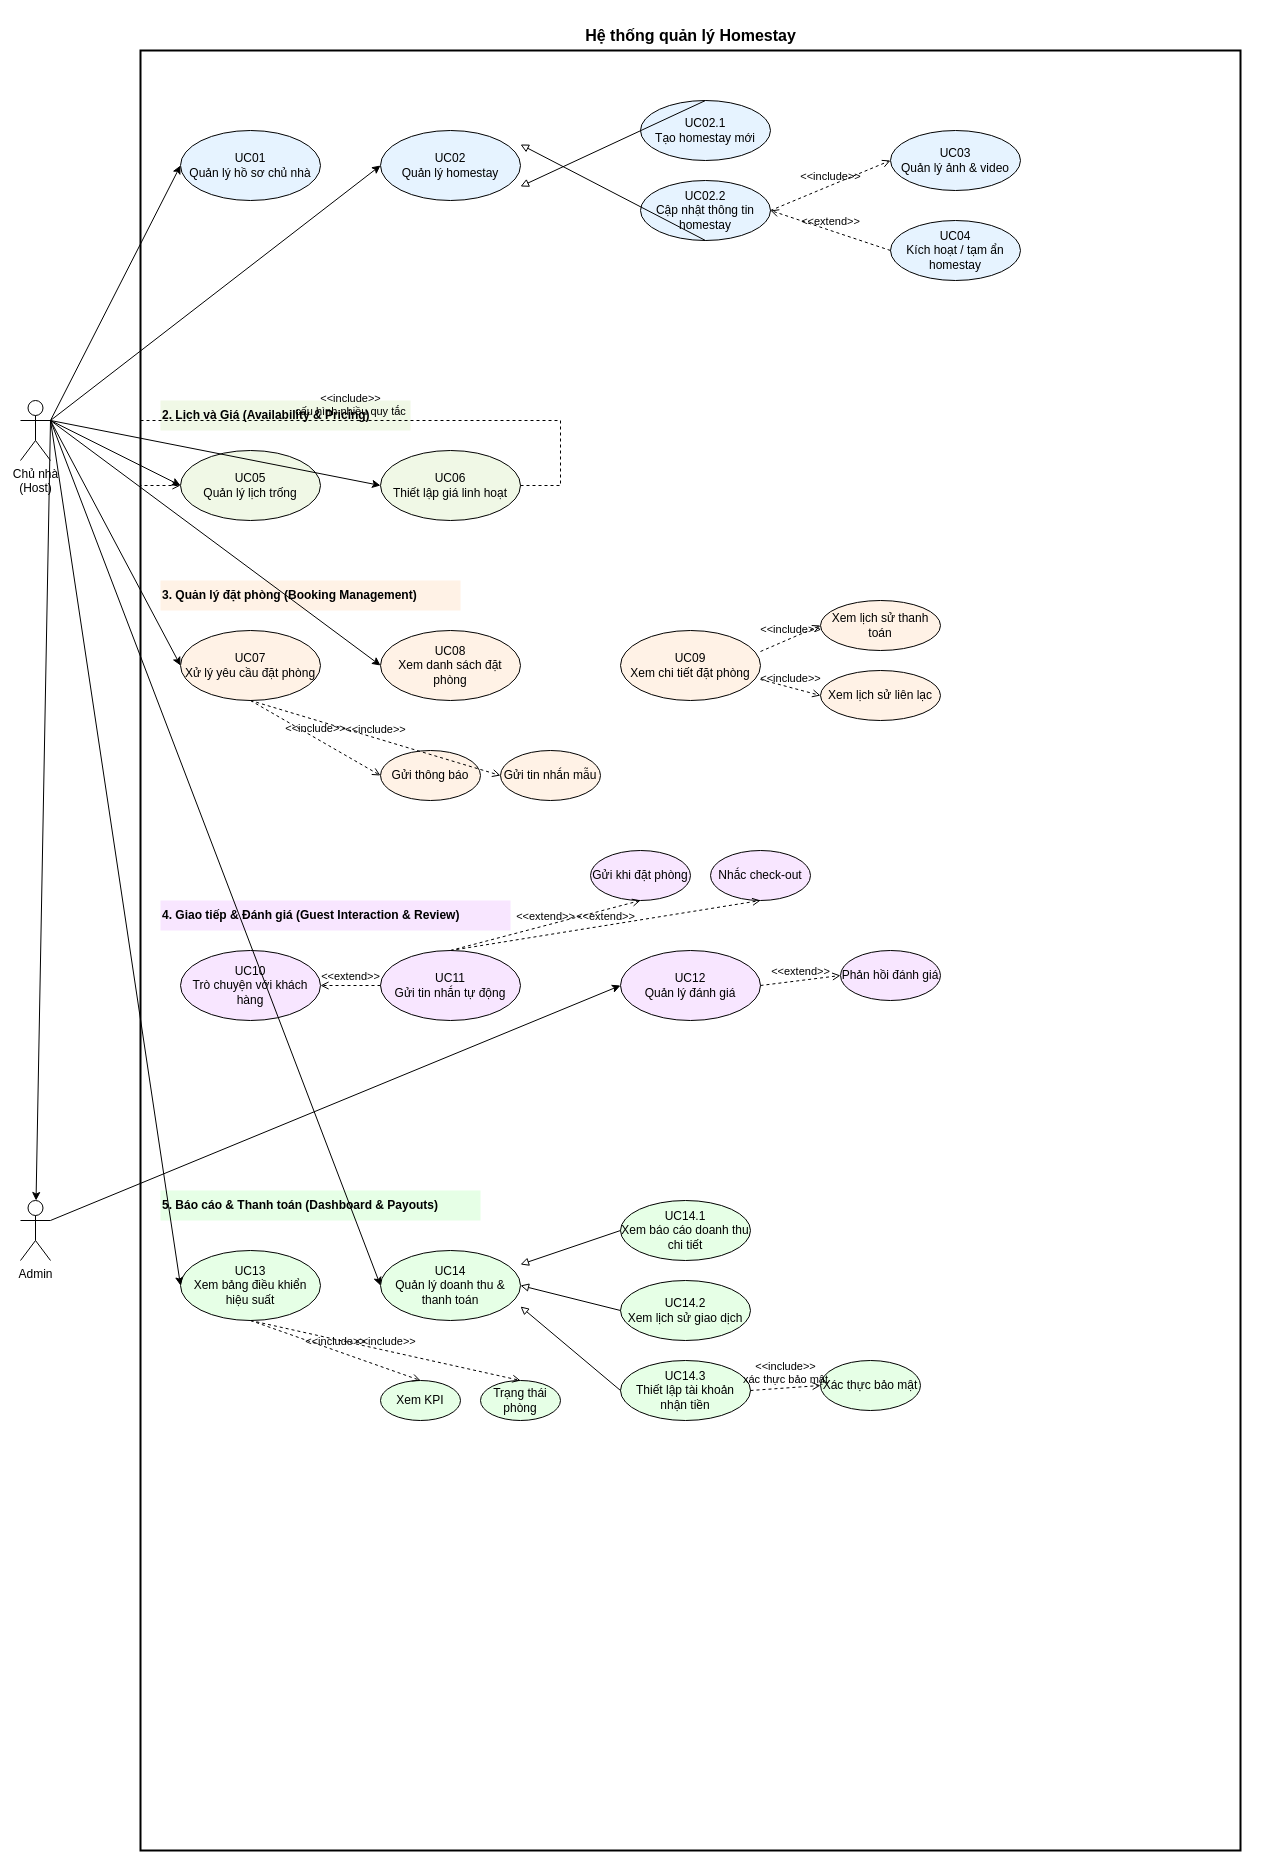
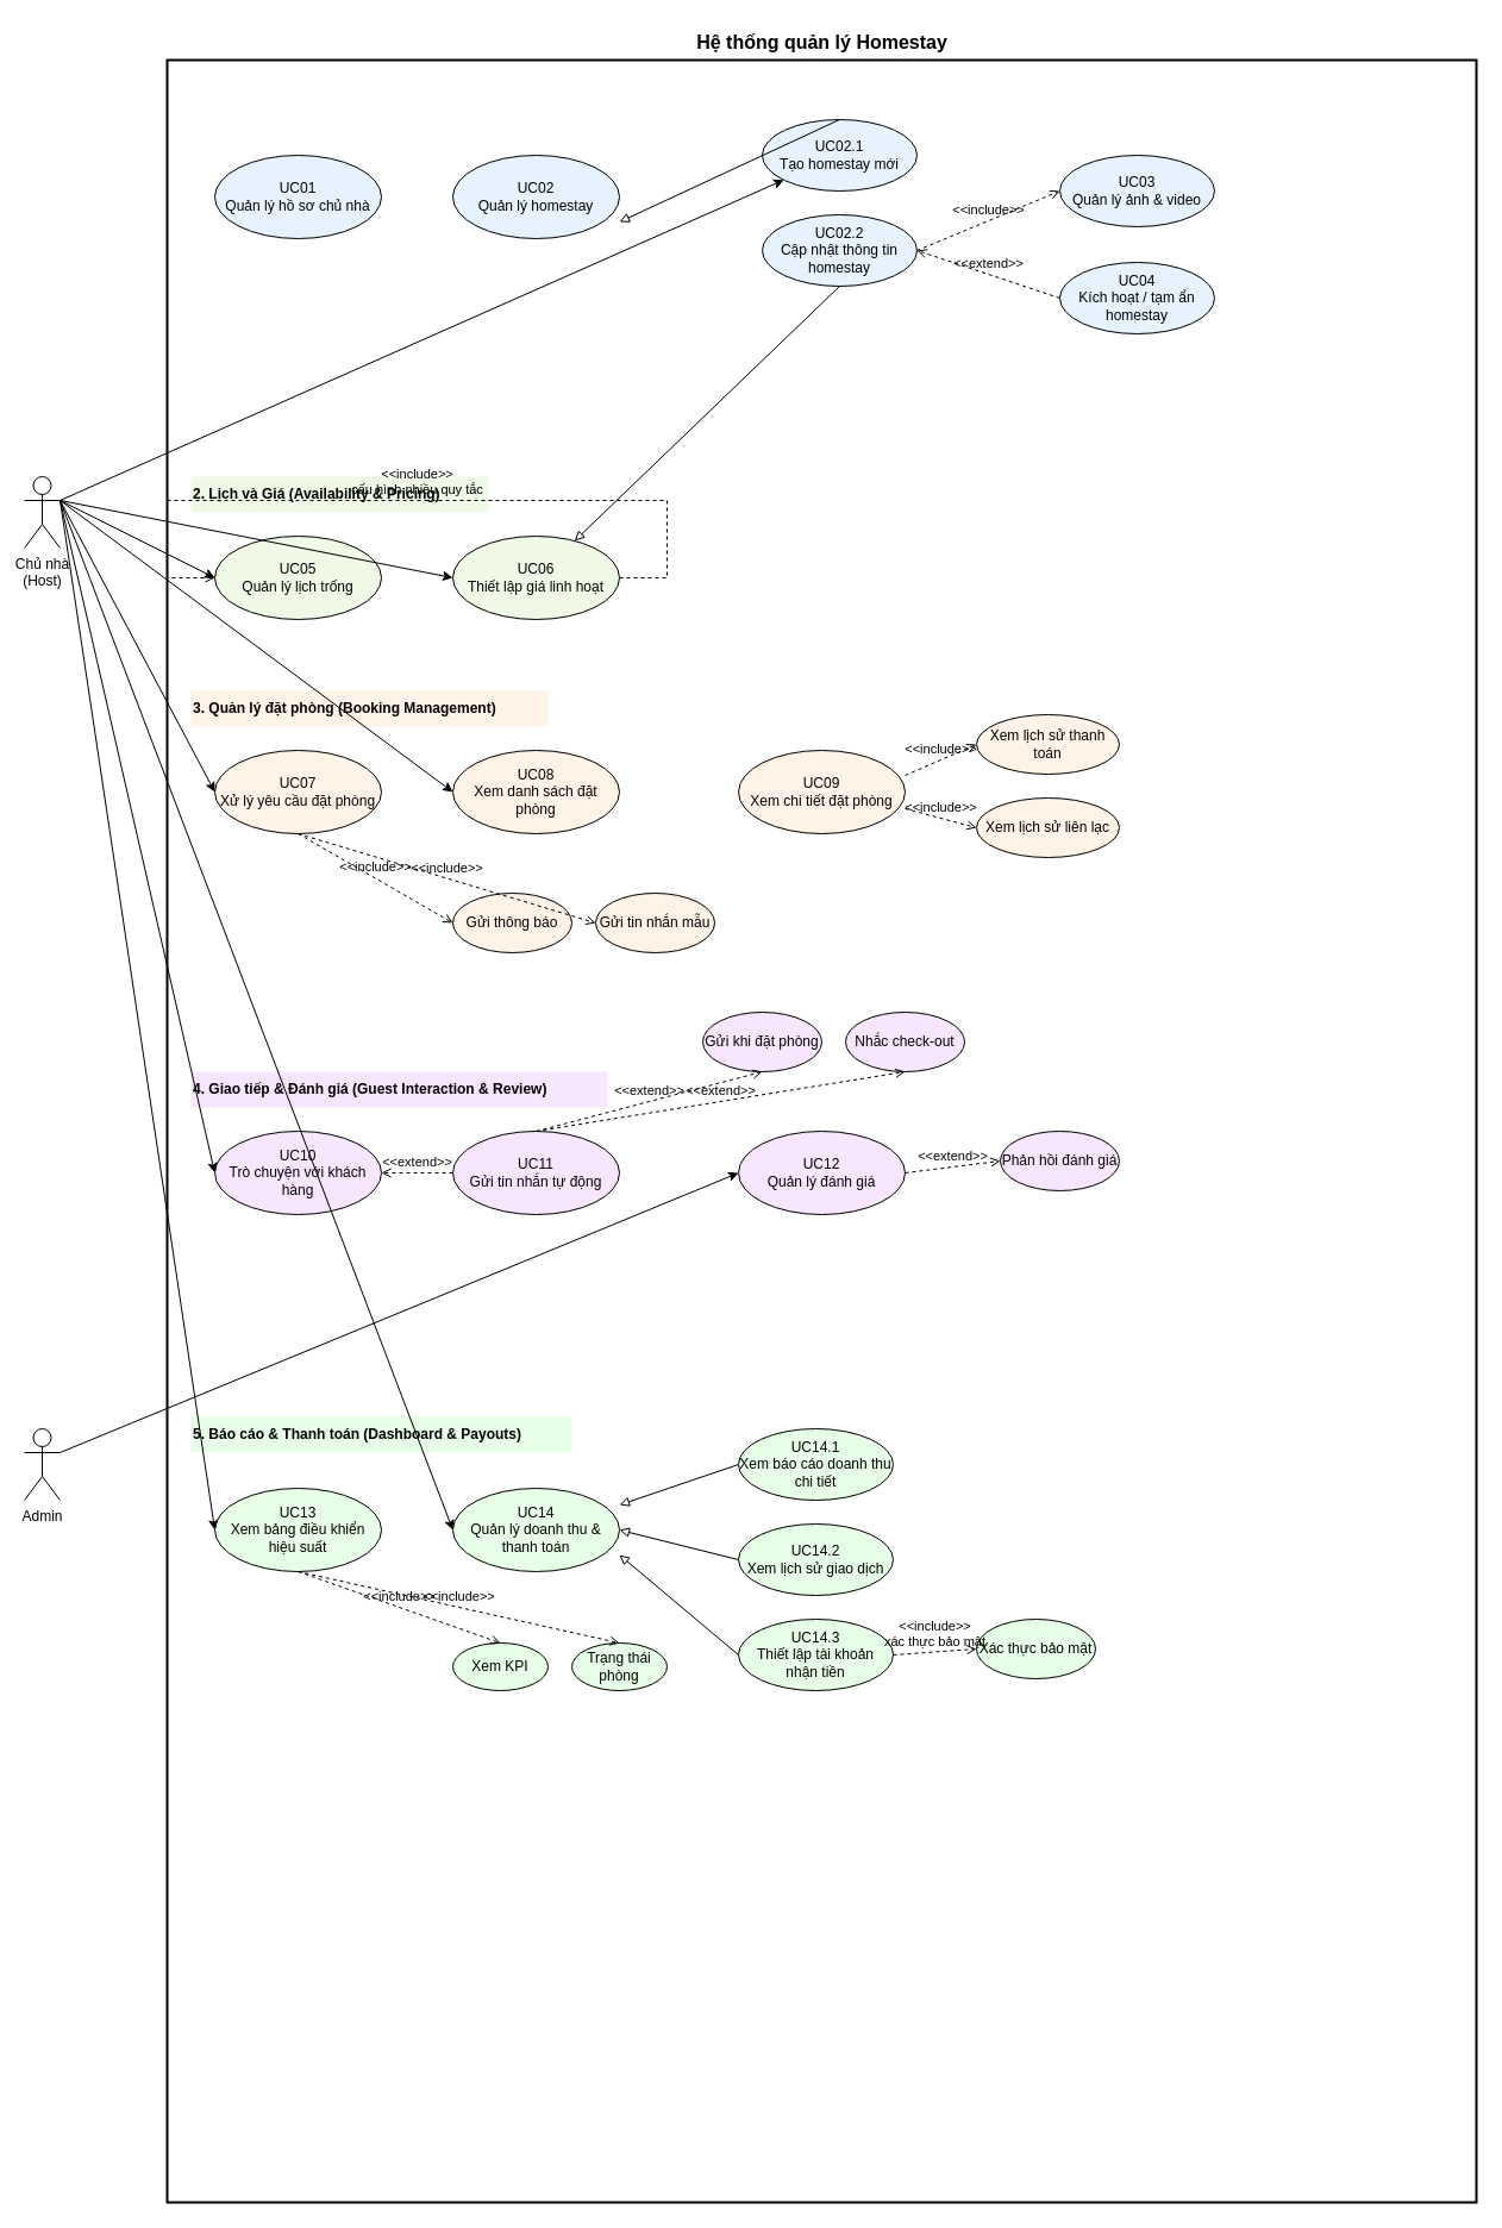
- <mxCell id="50" value="" style="endArrow=block;endFill=0;html=1;rounded=0;exitX=0.5;exitY=1;exitDx=0;exitDy=0;entryX=1;entryY=0.2;entryDx=0;entryDy=0;entryPerimeter=0;" edge="1" parent="1" source="13" target="11"><mxGeometry width="50" height="50" relative="1" as="geometry"><mxPoint x="640" y="200" as="sourcePoint" /><mxPoint x="690" y="150" as="targetPoint" /></mxGeometry></mxCell>
+ <mxCell id="50" value="" style="endArrow=block;endFill=0;html=1;rounded=0;exitX=0.5;exitY=1;exitDx=0;exitDy=0;" edge="1" parent="1" source="13" target="17"><mxGeometry width="50" height="50" relative="1" as="geometry"><mxPoint x="640" y="200" as="sourcePoint" /><mxPoint x="690" y="150" as="targetPoint" /></mxGeometry></mxCell>
- <mxCell id="39" value="" style="endArrow=classic;html=1;rounded=0;exitX=1;exitY=0.333;exitDx=0;exitDy=0;exitPerimeter=0;entryX=0;entryY=0.5;entryDx=0;entryDy=0;" edge="1" parent="1" source="4" target="10"><mxGeometry width="50" height="50" relative="1" as="geometry"><mxPoint x="140" y="300" as="sourcePoint" /><mxPoint x="190" y="250" as="targetPoint" /></mxGeometry></mxCell>
+ <mxCell id="39" value="" style="endArrow=classic;html=1;rounded=0;exitX=1;exitY=0.333;exitDx=0;exitDy=0;exitPerimeter=0;" edge="1" parent="1" source="4" target="12"><mxGeometry width="50" height="50" relative="1" as="geometry"><mxPoint x="140" y="300" as="sourcePoint" /><mxPoint x="190" y="250" as="targetPoint" /></mxGeometry></mxCell>
- <mxCell id="40" value="" style="endArrow=classic;html=1;rounded=0;exitX=1;exitY=0.333;exitDx=0;exitDy=0;exitPerimeter=0;entryX=0;entryY=0.5;entryDx=0;entryDy=0;" edge="1" parent="1" source="4" target="11"><mxGeometry width="50" height="50" relative="1" as="geometry"><mxPoint x="140" y="300" as="sourcePoint" /><mxPoint x="190" y="250" as="targetPoint" /></mxGeometry></mxCell>
- <mxCell id="45" value="" style="endArrow=classic;html=1;rounded=0;exitX=1;exitY=0.333;exitDx=0;exitDy=0;exitPerimeter=0;" edge="1" parent="1" source="4" target="5"><mxGeometry width="50" height="50" relative="1" as="geometry"><mxPoint x="140" y="900" as="sourcePoint" /><mxPoint x="190" y="850" as="targetPoint" /></mxGeometry></mxCell>
+ <mxCell id="45" value="" style="endArrow=classic;html=1;rounded=0;exitX=1;exitY=0.333;exitDx=0;exitDy=0;exitPerimeter=0;entryX=0;entryY=0.5;entryDx=0;entryDy=0;" edge="1" parent="1" source="4" target="25"><mxGeometry width="50" height="50" relative="1" as="geometry"><mxPoint x="140" y="900" as="sourcePoint" /><mxPoint x="190" y="850" as="targetPoint" /></mxGeometry></mxCell>
